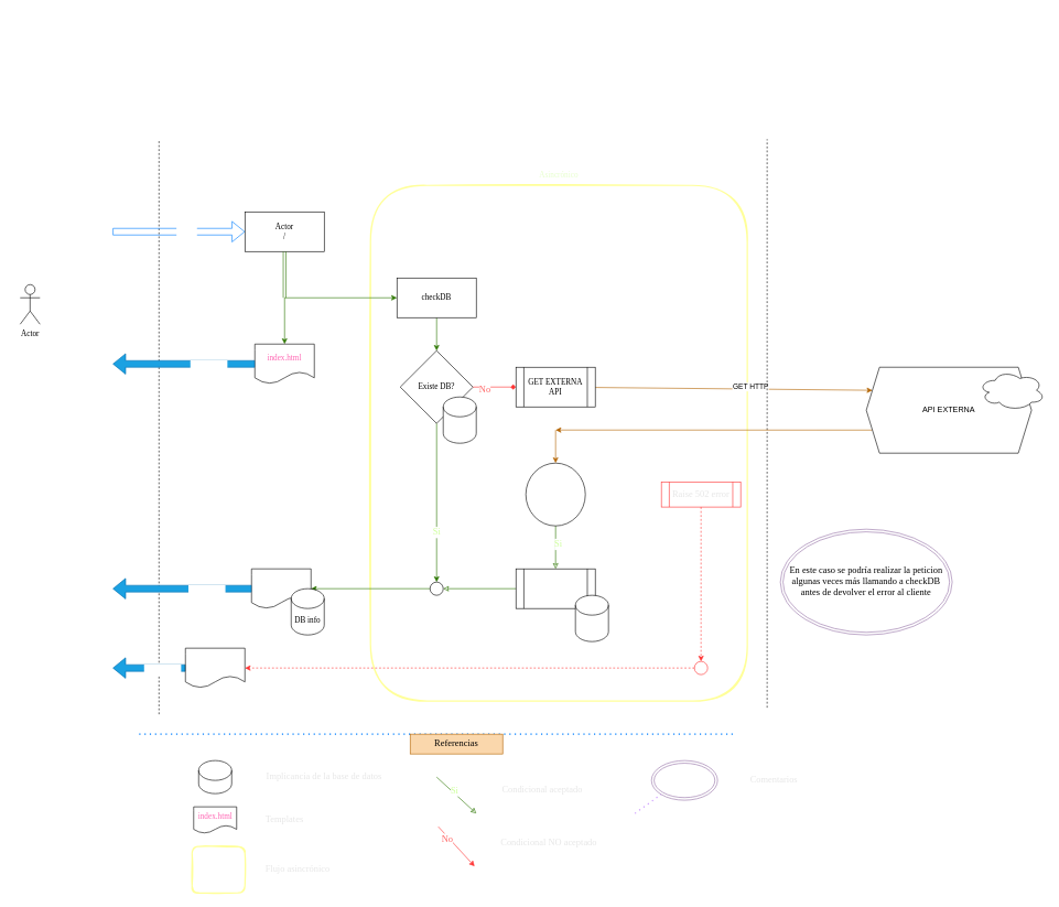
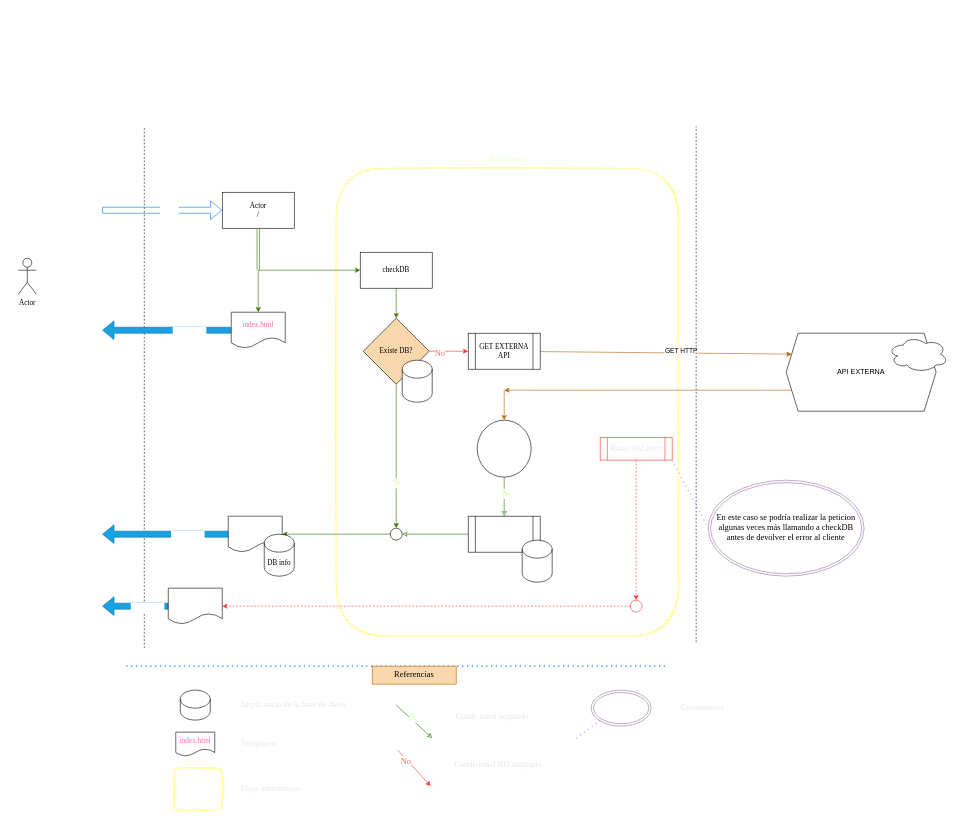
- <mxCell id="10" value="Existe DB?" style="rhombus;whiteSpace=wrap;html=1;fontFamily=Garamond;" parent="1" vertex="1"><mxGeometry x="605" y="530" width="110" height="110" as="geometry" /></mxCell>
+ <mxCell id="10" value="Existe DB?" style="rhombus;whiteSpace=wrap;html=1;fontFamily=Garamond;fillColor=#fad7ac;" parent="1" vertex="1"><mxGeometry x="605" y="530" width="110" height="110" as="geometry" /></mxCell>
- <mxCell id="11" value="" style="endArrow=diamond;html=1;exitX=1;exitY=0.5;exitDx=0;exitDy=0;entryX=0;entryY=0.5;entryDx=0;entryDy=0;fontFamily=Garamond;fontColor=#FFFFFF;strokeColor=#FF3333;" parent="1" source="10" target="16" edge="1"><mxGeometry width="50" height="50" relative="1" as="geometry"><mxPoint x="750" y="630" as="sourcePoint" /><mxPoint x="780" y="585" as="targetPoint" /></mxGeometry></mxCell>
+ <mxCell id="11" value="" style="endArrow=classic;html=1;exitX=1;exitY=0.5;exitDx=0;exitDy=0;entryX=0;entryY=0.5;entryDx=0;entryDy=0;fontFamily=Garamond;fontColor=#FFFFFF;strokeColor=#FF3333;" parent="1" source="10" target="16" edge="1"><mxGeometry width="50" height="50" relative="1" as="geometry"><mxPoint x="750" y="630" as="sourcePoint" /><mxPoint x="780" y="585" as="targetPoint" /></mxGeometry></mxCell>
+ <mxCell id="65" value="" style="endArrow=none;dashed=1;html=1;dashPattern=1 3;strokeWidth=2;strokeColor=#CC99FF;fontFamily=Garamond;fontSize=14;fontColor=#E6E6E6;fillColor=#6a00ff;entryX=0;entryY=0.5;entryDx=0;entryDy=0;exitX=1;exitY=1;exitDx=0;exitDy=0;" parent="1" source="55" target="64" edge="1"><mxGeometry width="50" height="50" relative="1" as="geometry"><mxPoint x="1070" y="880" as="sourcePoint" /><mxPoint x="809.645" y="1181.213" as="targetPoint" /></mxGeometry></mxCell>
